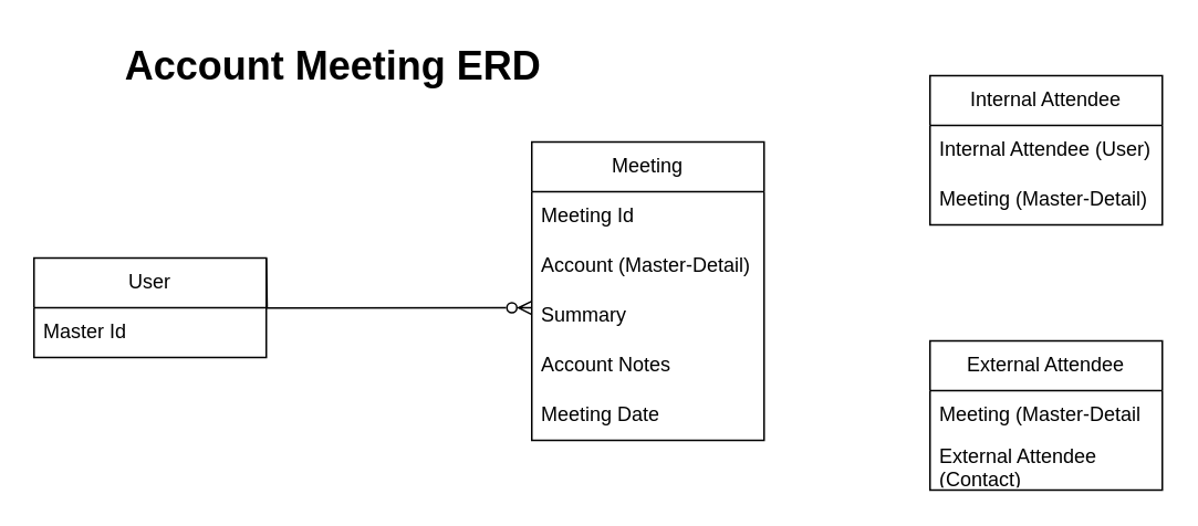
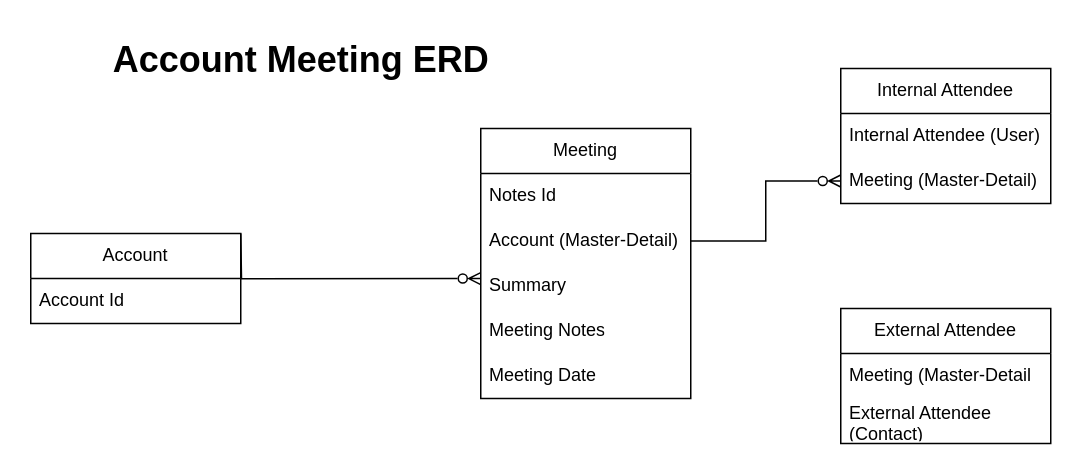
- <mxCell id="5" value="Meeting Id" style="text;strokeColor=none;fillColor=none;align=left;verticalAlign=middle;spacingLeft=4;spacingRight=4;overflow=hidden;points=[[0,0.5],[1,0.5]];portConstraint=eastwest;rotatable=0;whiteSpace=wrap;html=1;" vertex="1" parent="4"><mxGeometry y="30" width="140" height="30" as="geometry" /></mxCell>
+ <mxCell id="5" value="Notes Id" style="text;strokeColor=none;fillColor=none;align=left;verticalAlign=middle;spacingLeft=4;spacingRight=4;overflow=hidden;points=[[0,0.5],[1,0.5]];portConstraint=eastwest;rotatable=0;whiteSpace=wrap;html=1;" vertex="1" parent="4"><mxGeometry y="30" width="140" height="30" as="geometry" /></mxCell>
+ <mxCell id="17" value="" style="edgeStyle=orthogonalEdgeStyle;rounded=0;orthogonalLoop=1;jettySize=auto;html=1;endArrow=ERzeroToMany;endFill=0;" edge="1" parent="1" source="6" target="12"><mxGeometry relative="1" as="geometry" /></mxCell>
- <mxCell id="2" value="User" style="swimlane;fontStyle=0;childLayout=stackLayout;horizontal=1;startSize=30;horizontalStack=0;resizeParent=1;resizeParentMax=0;resizeLast=0;collapsible=1;marginBottom=0;whiteSpace=wrap;html=1;" vertex="1" parent="1"><mxGeometry x="20" y="155" width="140" height="60" as="geometry" /></mxCell>
+ <mxCell id="2" value="Account" style="swimlane;fontStyle=0;childLayout=stackLayout;horizontal=1;startSize=30;horizontalStack=0;resizeParent=1;resizeParentMax=0;resizeLast=0;collapsible=1;marginBottom=0;whiteSpace=wrap;html=1;" vertex="1" parent="1"><mxGeometry x="20" y="155" width="140" height="60" as="geometry" /></mxCell>
- <mxCell id="3" value="Master Id" style="text;strokeColor=none;fillColor=none;align=left;verticalAlign=middle;spacingLeft=4;spacingRight=4;overflow=hidden;points=[[0,0.5],[1,0.5]];portConstraint=eastwest;rotatable=0;whiteSpace=wrap;html=1;" vertex="1" parent="2"><mxGeometry y="30" width="140" height="30" as="geometry" /></mxCell>
+ <mxCell id="3" value="Account Id" style="text;strokeColor=none;fillColor=none;align=left;verticalAlign=middle;spacingLeft=4;spacingRight=4;overflow=hidden;points=[[0,0.5],[1,0.5]];portConstraint=eastwest;rotatable=0;whiteSpace=wrap;html=1;" vertex="1" parent="2"><mxGeometry y="30" width="140" height="30" as="geometry" /></mxCell>
- <mxCell id="8" value="Account Notes" style="text;strokeColor=none;fillColor=none;align=left;verticalAlign=middle;spacingLeft=4;spacingRight=4;overflow=hidden;points=[[0,0.5],[1,0.5]];portConstraint=eastwest;rotatable=0;whiteSpace=wrap;html=1;" vertex="1" parent="4"><mxGeometry y="120" width="140" height="30" as="geometry" /></mxCell>
+ <mxCell id="8" value="Meeting Notes" style="text;strokeColor=none;fillColor=none;align=left;verticalAlign=middle;spacingLeft=4;spacingRight=4;overflow=hidden;points=[[0,0.5],[1,0.5]];portConstraint=eastwest;rotatable=0;whiteSpace=wrap;html=1;" vertex="1" parent="4"><mxGeometry y="120" width="140" height="30" as="geometry" /></mxCell>
